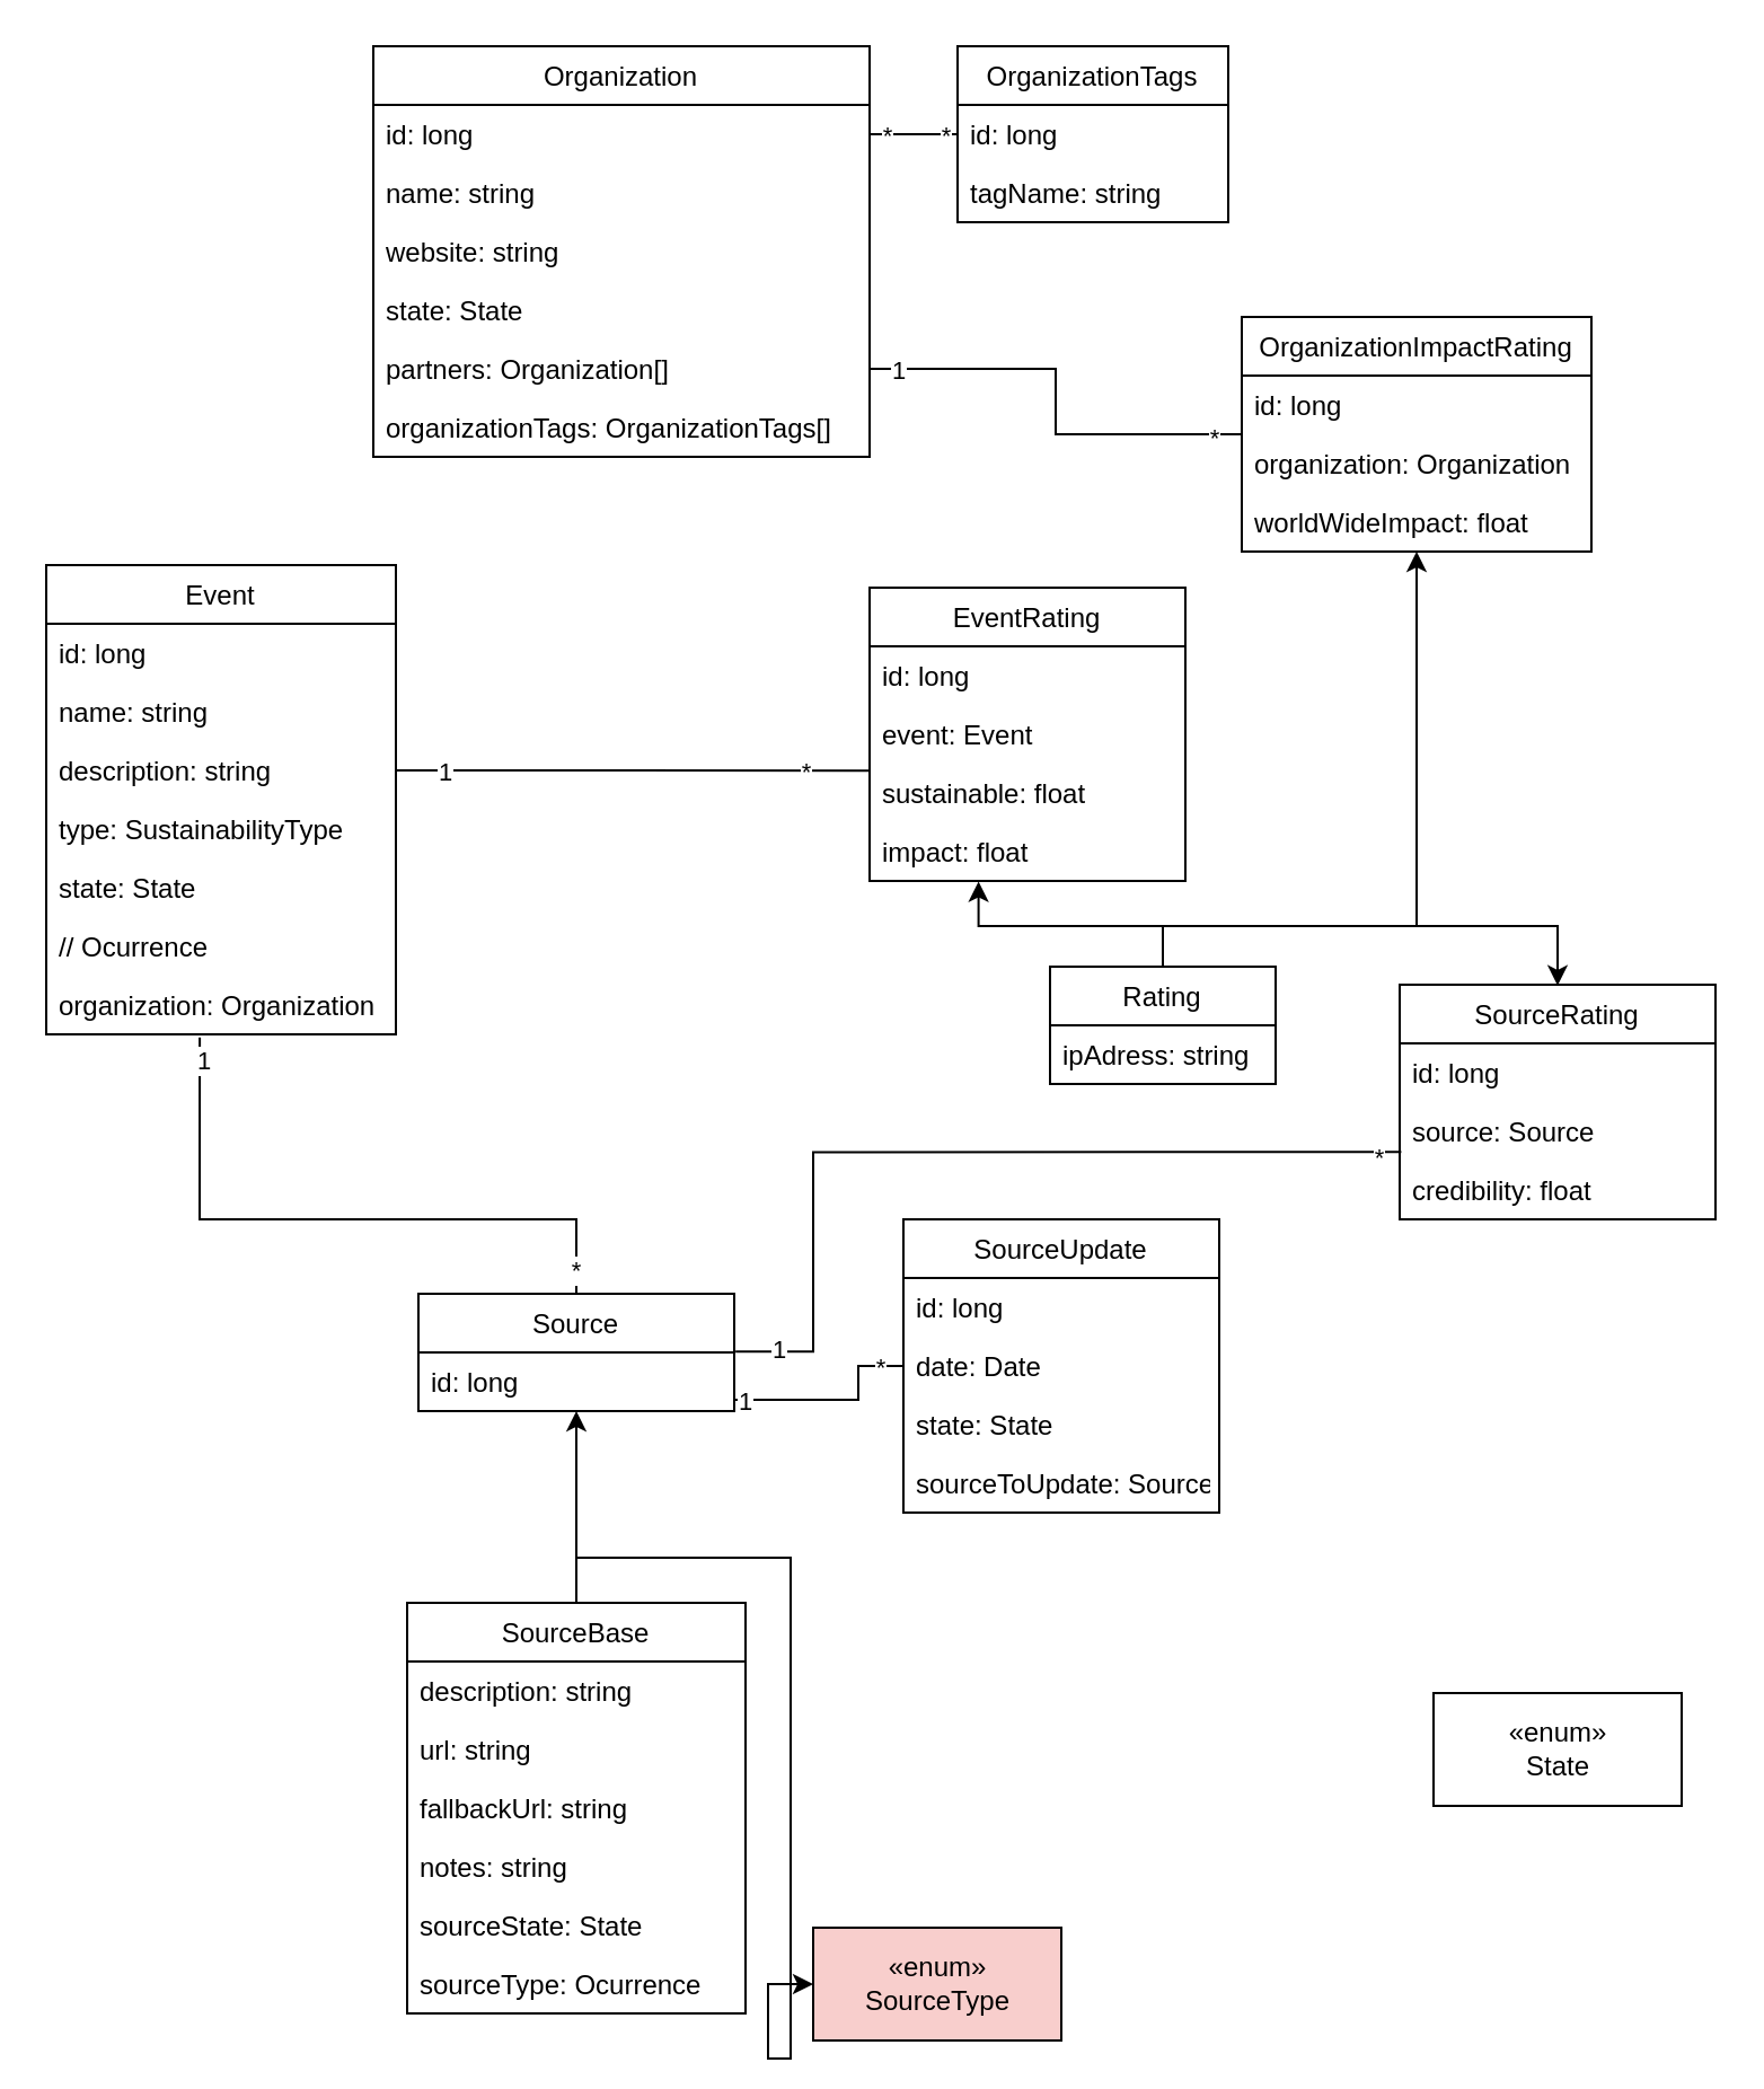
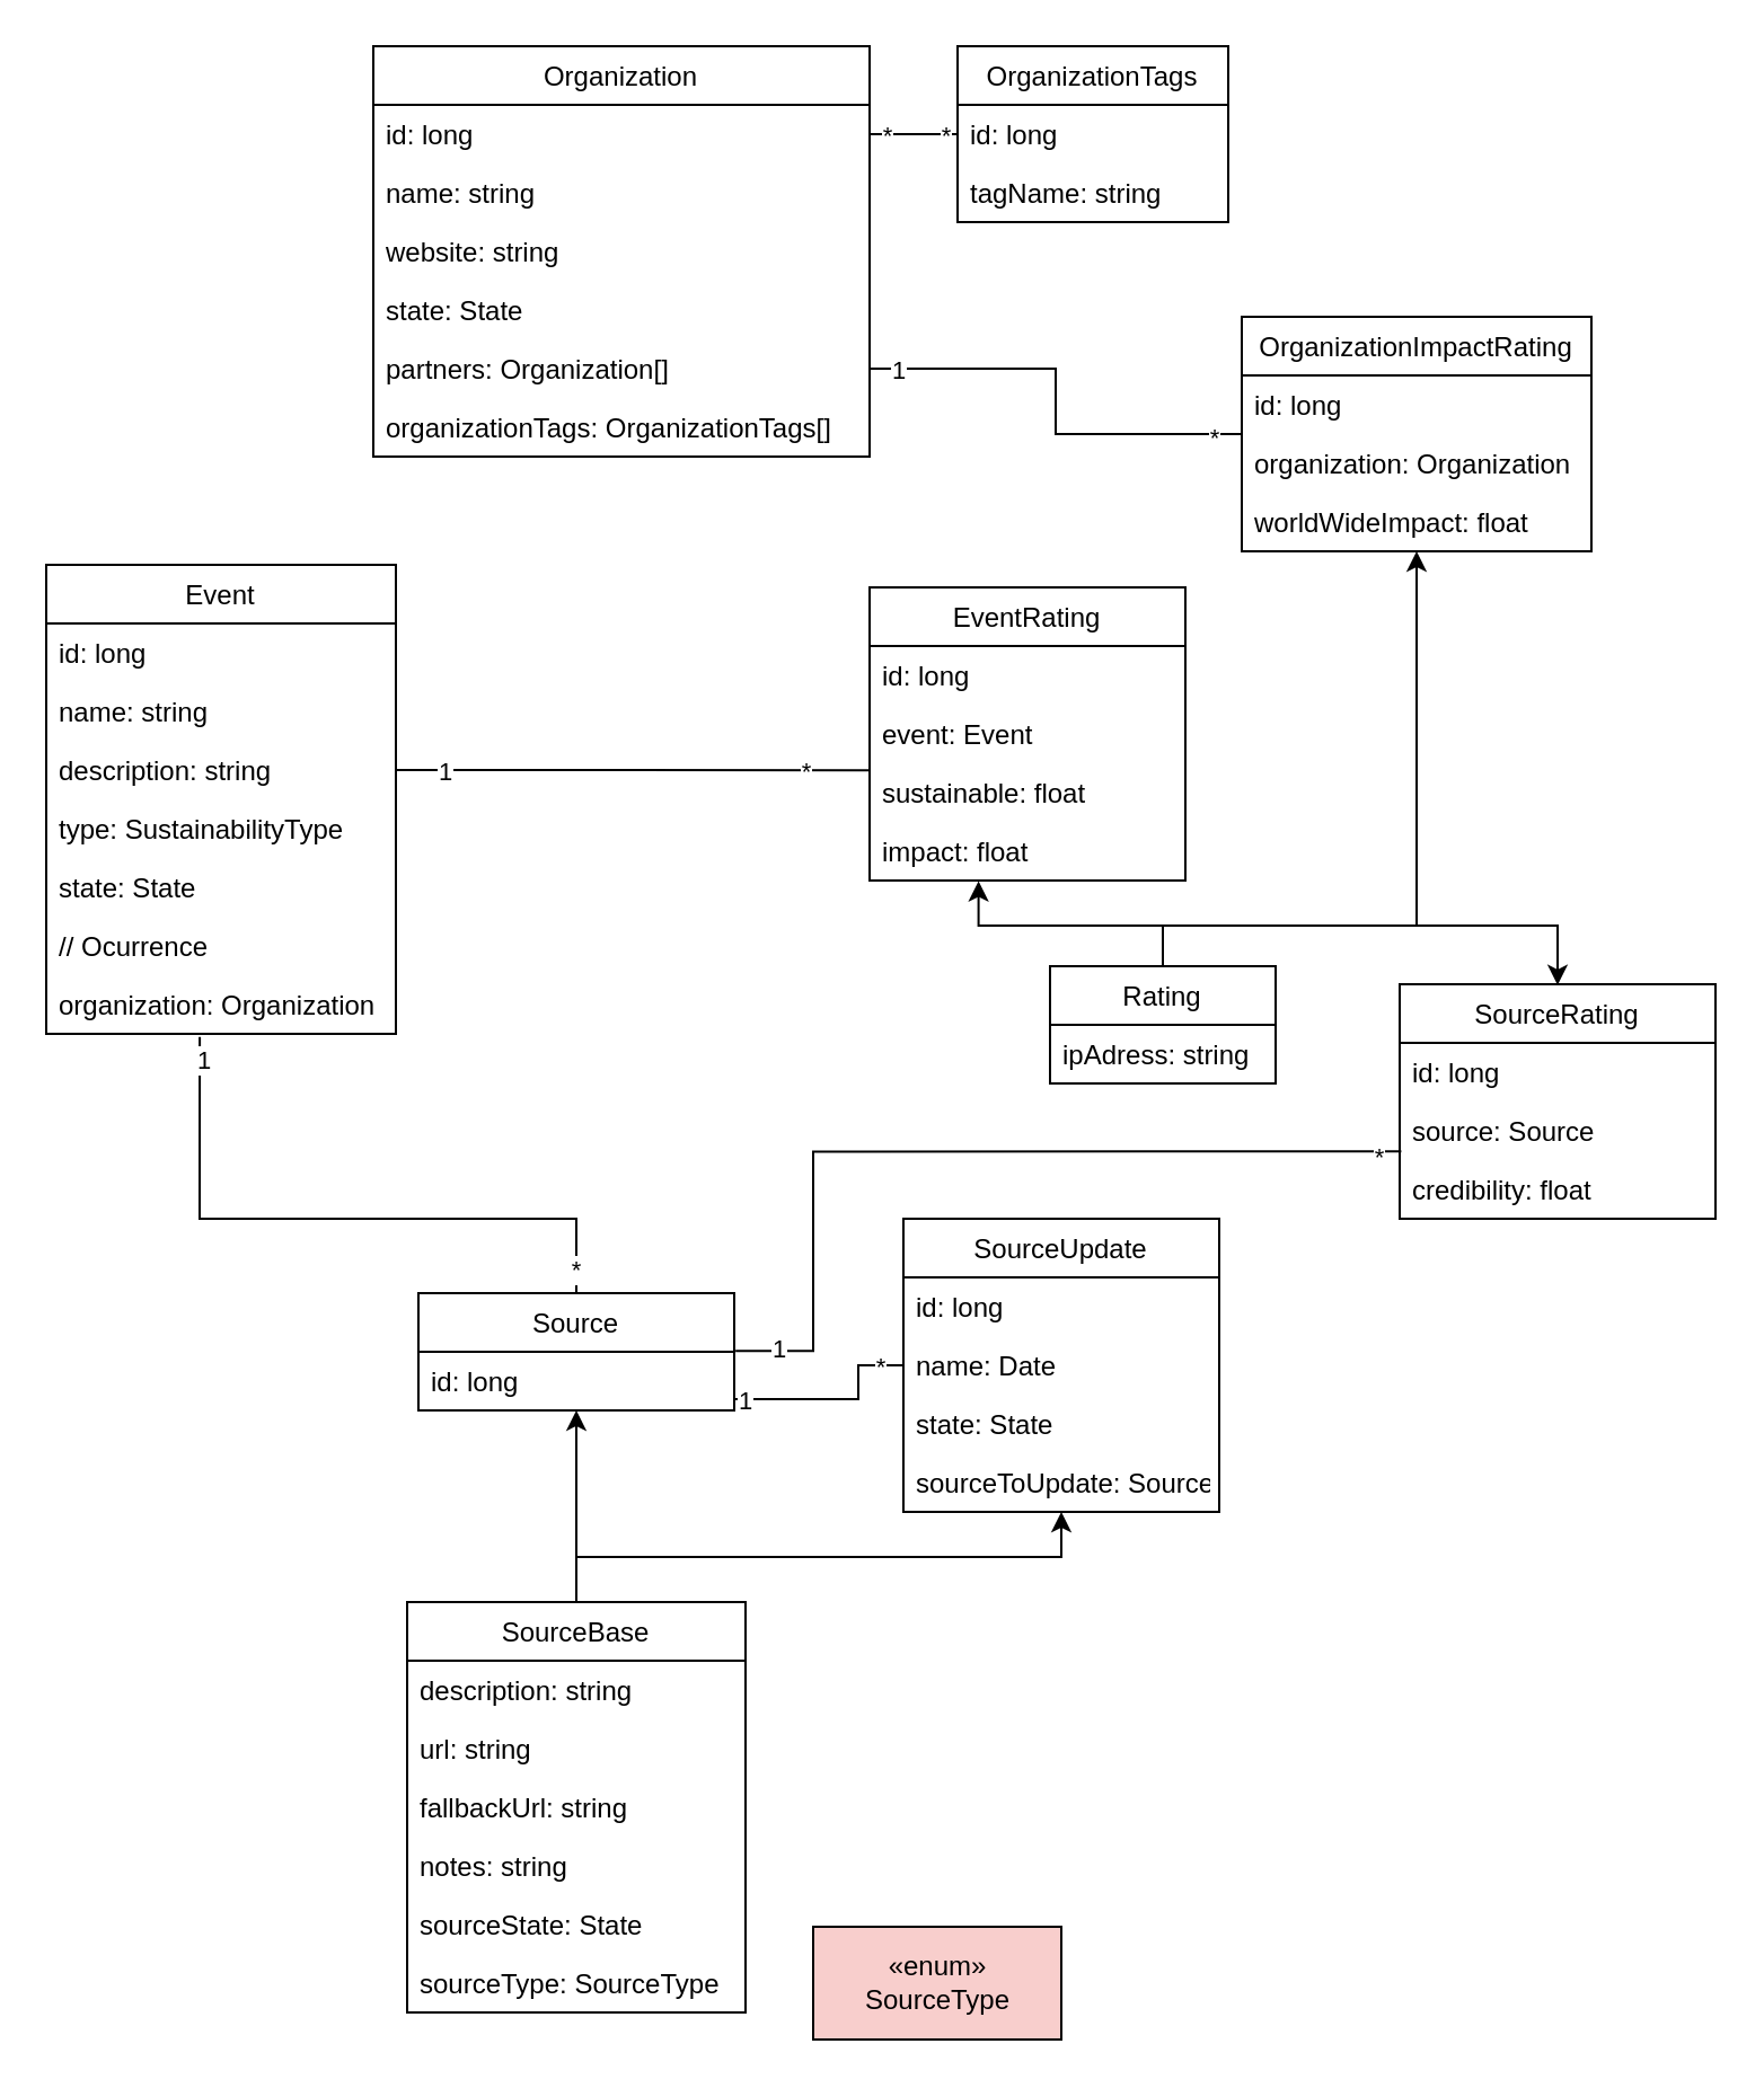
- <mxCell id="35" value="date: Date" style="text;strokeColor=none;fillColor=none;align=left;verticalAlign=top;spacingLeft=4;spacingRight=4;overflow=hidden;rotatable=0;points=[[0,0.5],[1,0.5]];portConstraint=eastwest;" vertex="1" parent="33"><mxGeometry y="52" width="140" height="26" as="geometry" /></mxCell>
+ <mxCell id="35" value="name: Date" style="text;strokeColor=none;fillColor=none;align=left;verticalAlign=top;spacingLeft=4;spacingRight=4;overflow=hidden;rotatable=0;points=[[0,0.5],[1,0.5]];portConstraint=eastwest;" vertex="1" parent="33"><mxGeometry y="52" width="140" height="26" as="geometry" /></mxCell>
- <mxCell id="20" value="«enum»&lt;br&gt;State" style="html=1;" vertex="1" parent="1"><mxGeometry x="635" y="750" width="110" height="50" as="geometry" /></mxCell>
- <mxCell id="3" style="edgeStyle=orthogonalEdgeStyle;rounded=0;orthogonalLoop=1;jettySize=auto;html=1;exitX=0.5;exitY=0;exitDx=0;exitDy=0;startArrow=none;startFill=0;endArrow=classic;endFill=1;" edge="1" parent="1" source="4" target="2"><mxGeometry relative="1" as="geometry" /></mxCell>
+ <mxCell id="3" style="edgeStyle=orthogonalEdgeStyle;rounded=0;orthogonalLoop=1;jettySize=auto;html=1;exitX=0.5;exitY=0;exitDx=0;exitDy=0;entryX=0.5;entryY=1;entryDx=0;entryDy=0;startArrow=none;startFill=0;endArrow=classic;endFill=1;" edge="1" parent="1" source="4" target="33"><mxGeometry relative="1" as="geometry" /></mxCell>
- <mxCell id="10" value="sourceType: Ocurrence" style="text;strokeColor=none;fillColor=none;align=left;verticalAlign=top;spacingLeft=4;spacingRight=4;overflow=hidden;rotatable=0;points=[[0,0.5],[1,0.5]];portConstraint=eastwest;" vertex="1" parent="4"><mxGeometry y="156" width="150" height="26" as="geometry" /></mxCell>
+ <mxCell id="10" value="sourceType: SourceType" style="text;strokeColor=none;fillColor=none;align=left;verticalAlign=top;spacingLeft=4;spacingRight=4;overflow=hidden;rotatable=0;points=[[0,0.5],[1,0.5]];portConstraint=eastwest;" vertex="1" parent="4"><mxGeometry y="156" width="150" height="26" as="geometry" /></mxCell>
